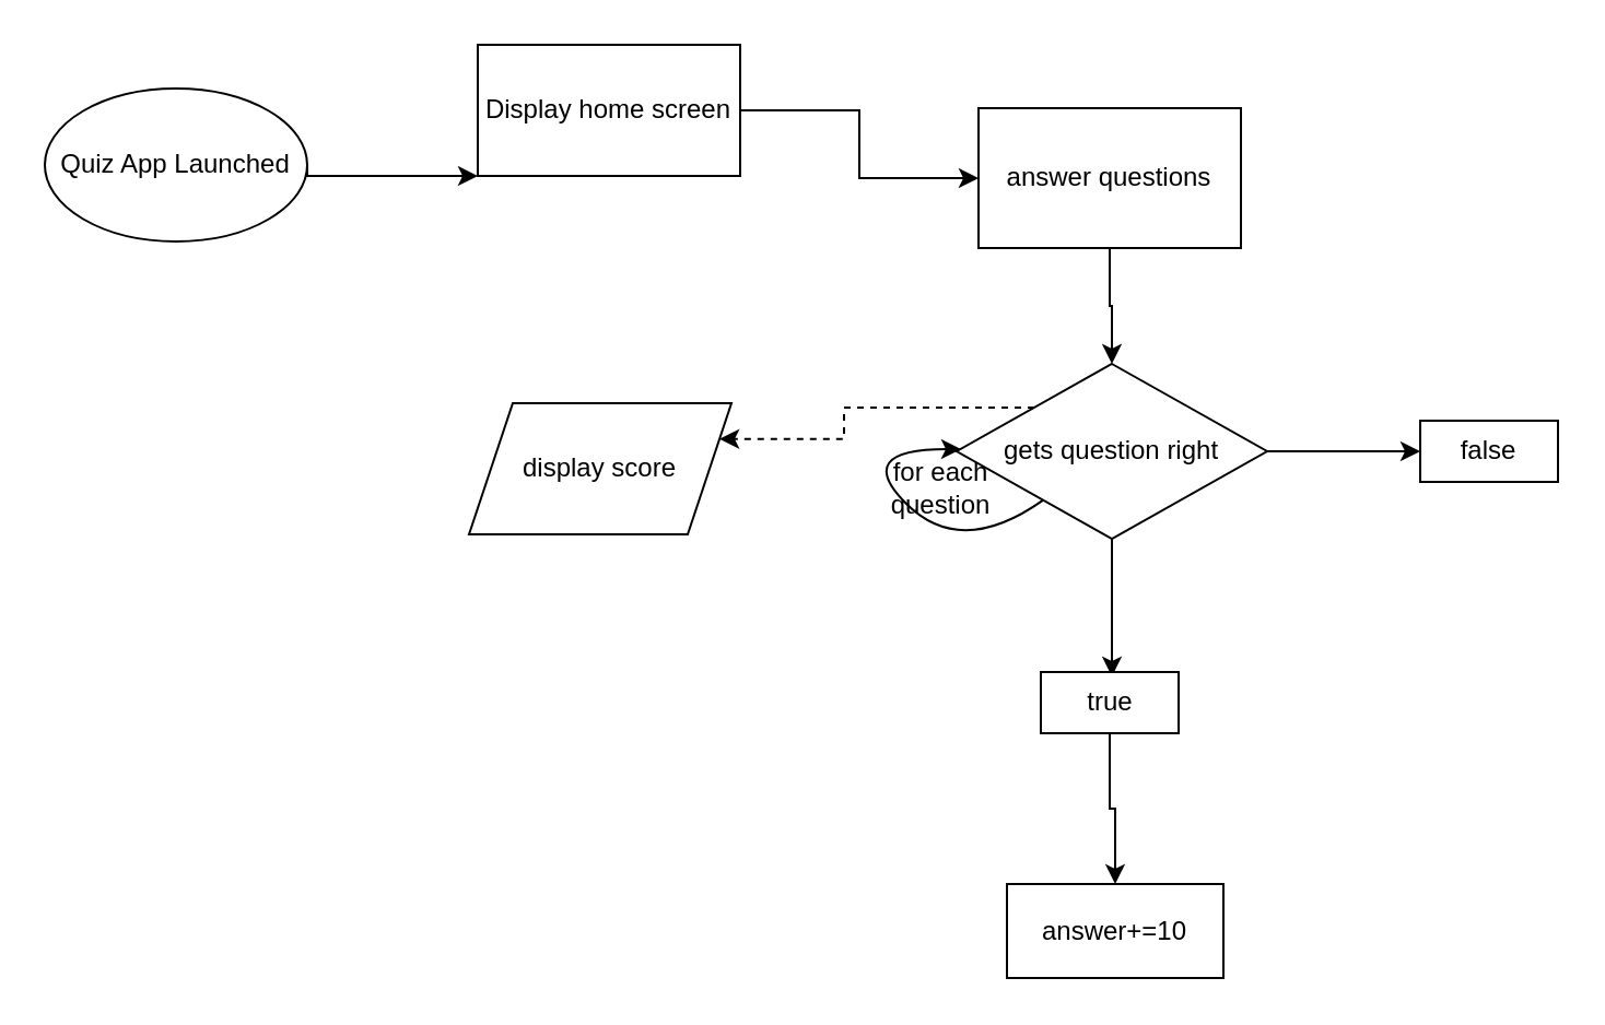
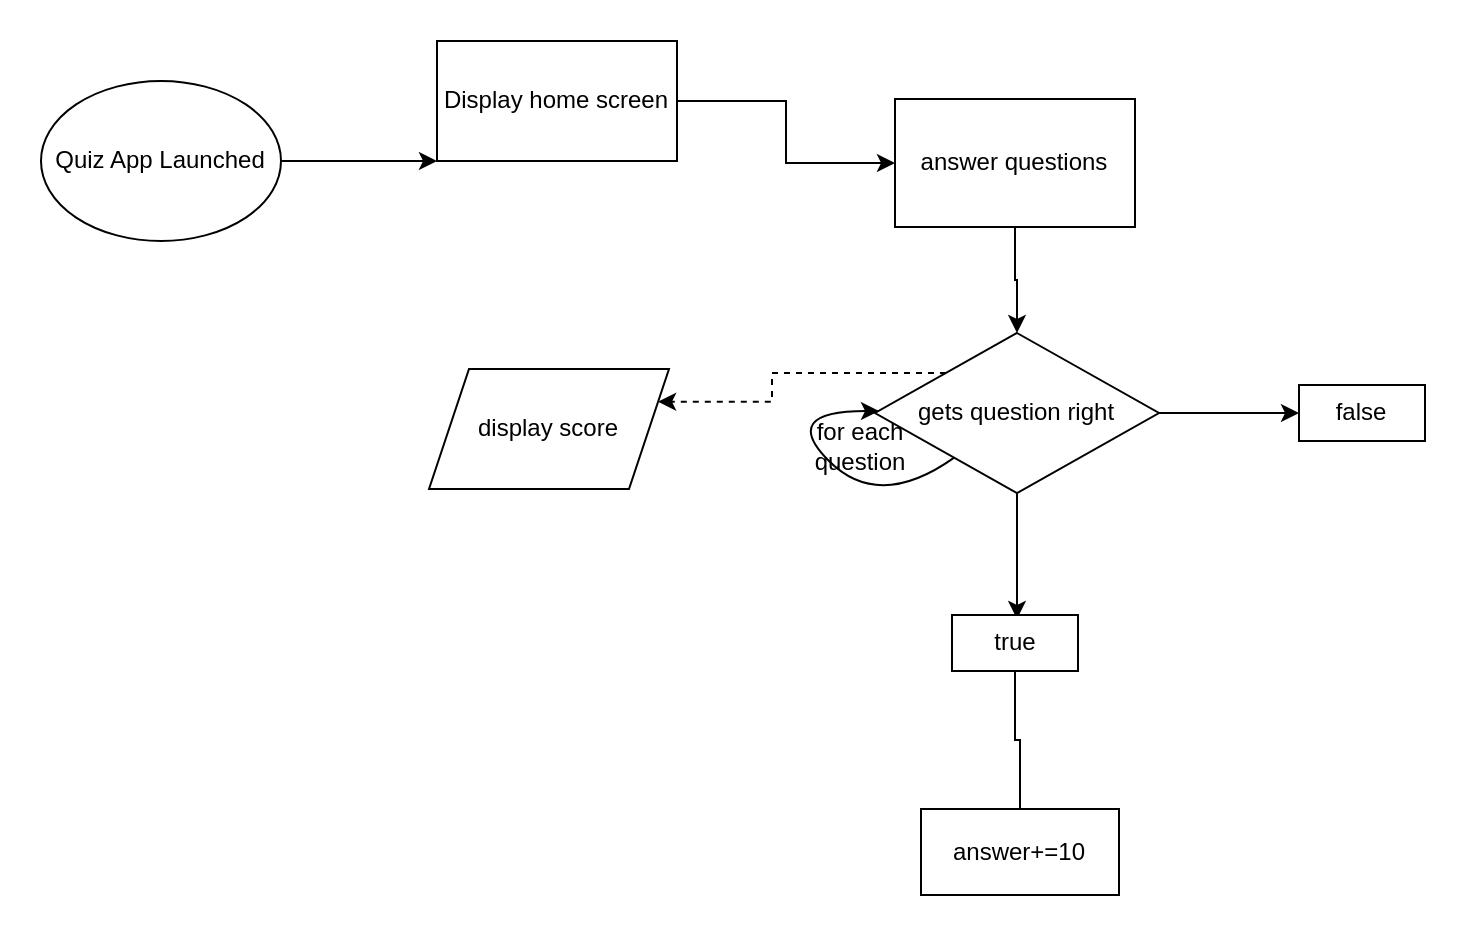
- <mxCell id="3" value="Quiz App Launched" style="ellipse;whiteSpace=wrap;html=1;" vertex="1" parent="1"><mxGeometry x="20" y="40" width="120" height="70" as="geometry" /></mxCell>
+ <mxCell id="3" value="Quiz App Launched" style="ellipse;whiteSpace=wrap;html=1;" vertex="1" parent="1"><mxGeometry x="20" y="40" width="120" height="80" as="geometry" /></mxCell>
- <mxCell id="13" style="edgeStyle=orthogonalEdgeStyle;rounded=0;orthogonalLoop=1;jettySize=auto;html=1;exitX=0.5;exitY=1;exitDx=0;exitDy=0;" edge="1" parent="1" source="14" target="17"><mxGeometry relative="1" as="geometry" /></mxCell>
+ <mxCell id="13" style="edgeStyle=orthogonalEdgeStyle;rounded=0;orthogonalLoop=1;jettySize=auto;html=1;exitX=0.5;exitY=1;exitDx=0;exitDy=0;endArrow=none;" edge="1" parent="1" source="14" target="17"><mxGeometry relative="1" as="geometry" /></mxCell>
